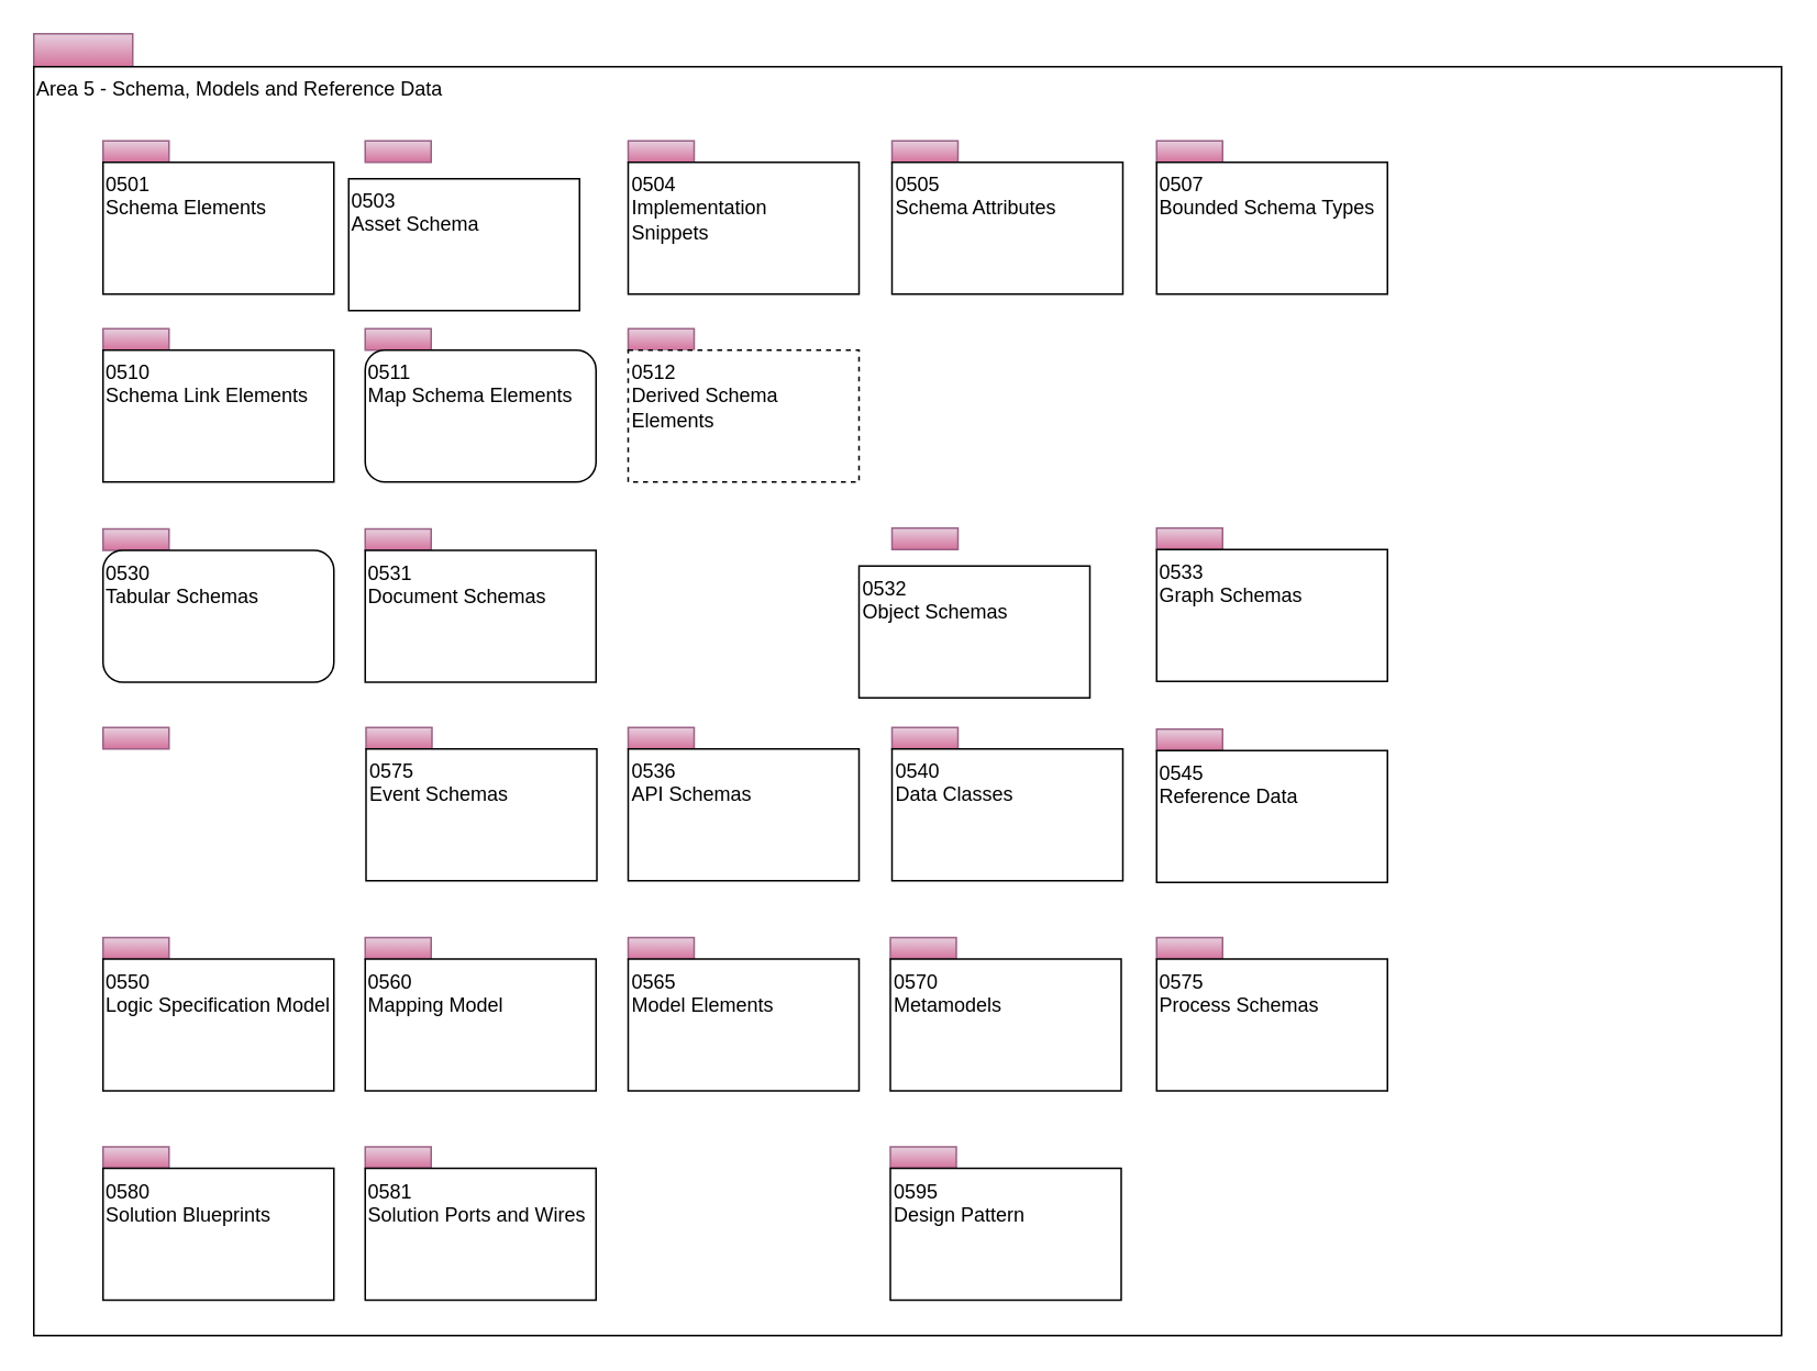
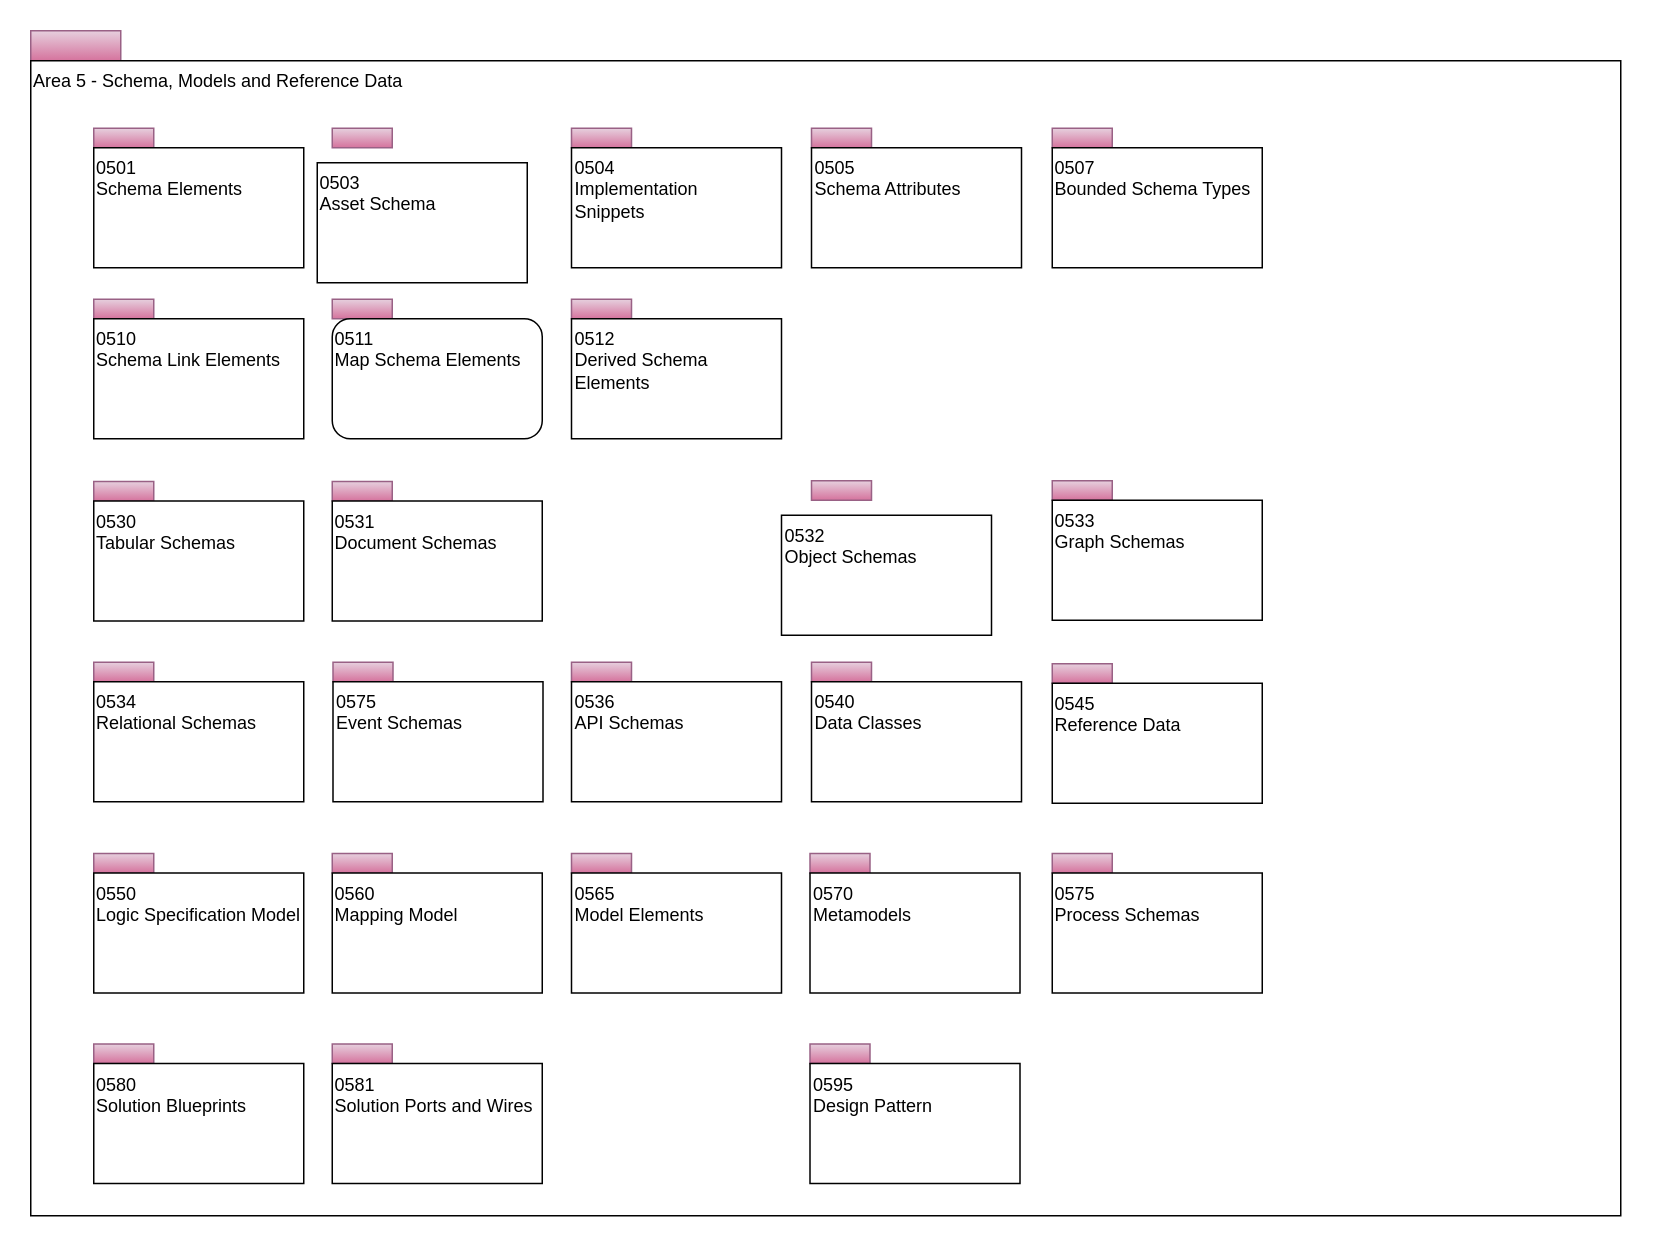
- <mxCell id="39" value="0512&lt;br&gt;Derived Schema Elements&lt;br&gt;" style="rounded=0;whiteSpace=wrap;html=1;align=left;verticalAlign=top;dashed=1;" vertex="1" parent="1"><mxGeometry x="380.5" y="212" width="140" height="80" as="geometry" /></mxCell>
+ <mxCell id="39" value="0512&lt;br&gt;Derived Schema Elements&lt;br&gt;" style="rounded=0;whiteSpace=wrap;html=1;align=left;verticalAlign=top;" vertex="1" parent="1"><mxGeometry x="380.5" y="212" width="140" height="80" as="geometry" /></mxCell>
- <mxCell id="35" value="0530&lt;br&gt;Tabular Schemas&lt;br&gt;" style="whiteSpace=wrap;html=1;align=left;verticalAlign=top;rounded=1;" parent="1" vertex="1"><mxGeometry x="62" y="333.5" width="140" height="80" as="geometry" /></mxCell>
+ <mxCell id="35" value="0530&lt;br&gt;Tabular Schemas&lt;br&gt;" style="rounded=0;whiteSpace=wrap;html=1;align=left;verticalAlign=top;" parent="1" vertex="1"><mxGeometry x="62" y="333.5" width="140" height="80" as="geometry" /></mxCell>
+ <mxCell id="19" value="0534&lt;br&gt;Relational Schemas&lt;br&gt;" style="rounded=0;whiteSpace=wrap;html=1;align=left;verticalAlign=top;" parent="1" vertex="1"><mxGeometry x="62" y="454" width="140" height="80" as="geometry" /></mxCell>
